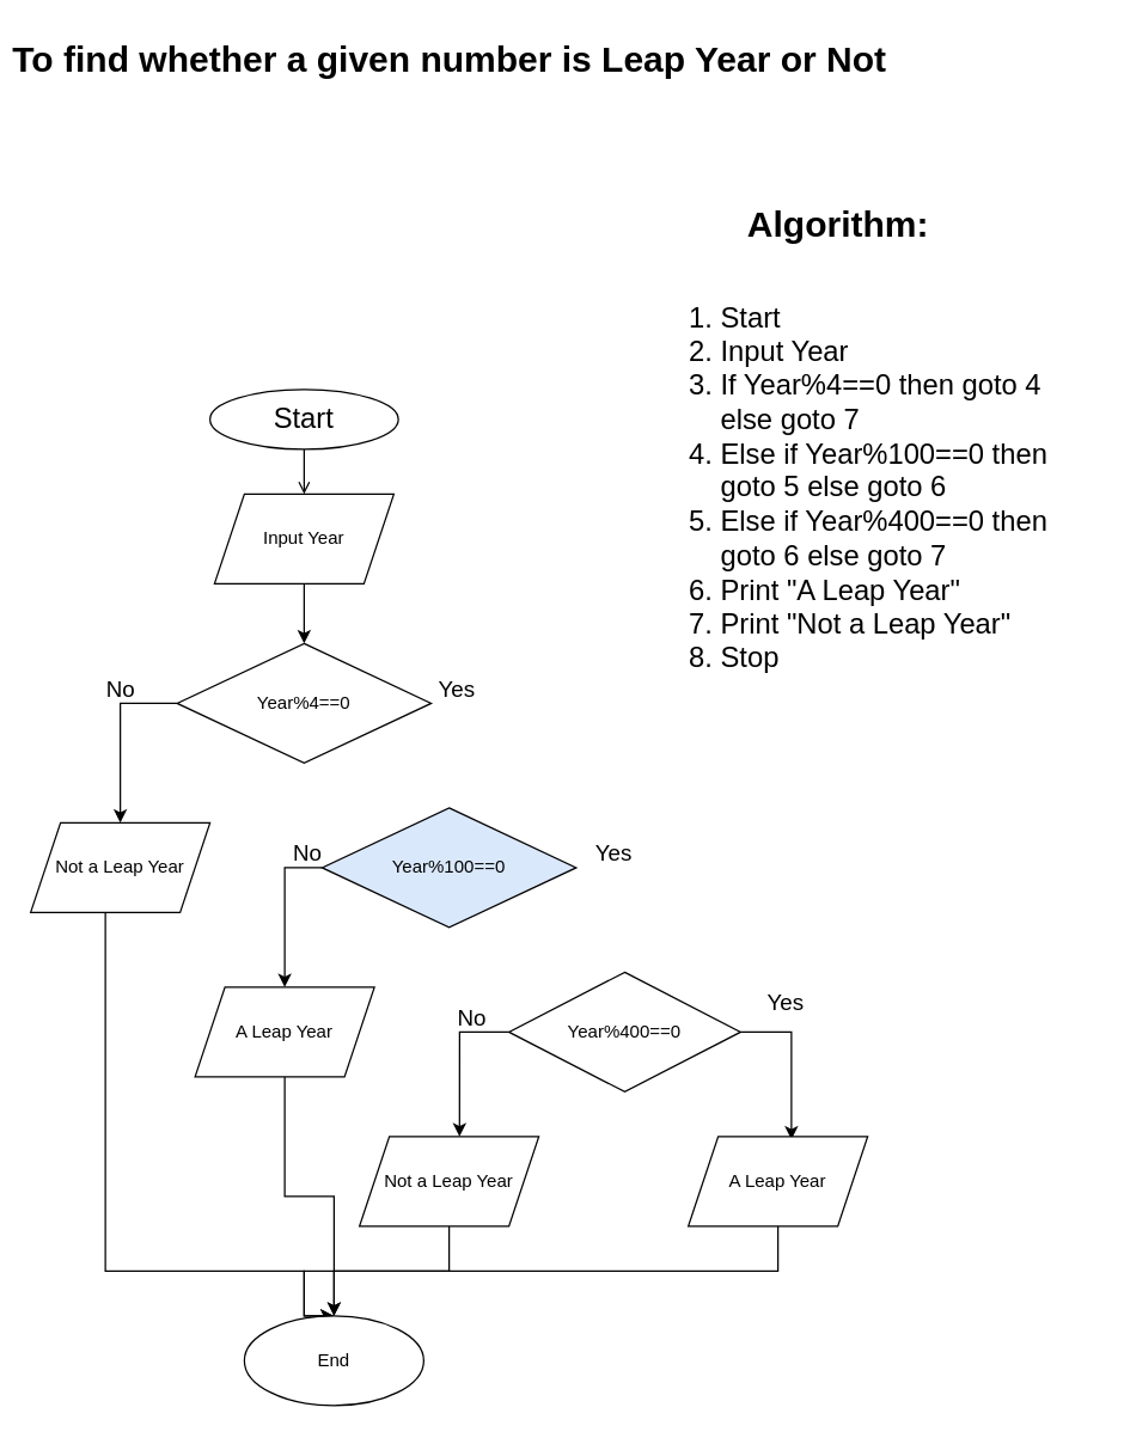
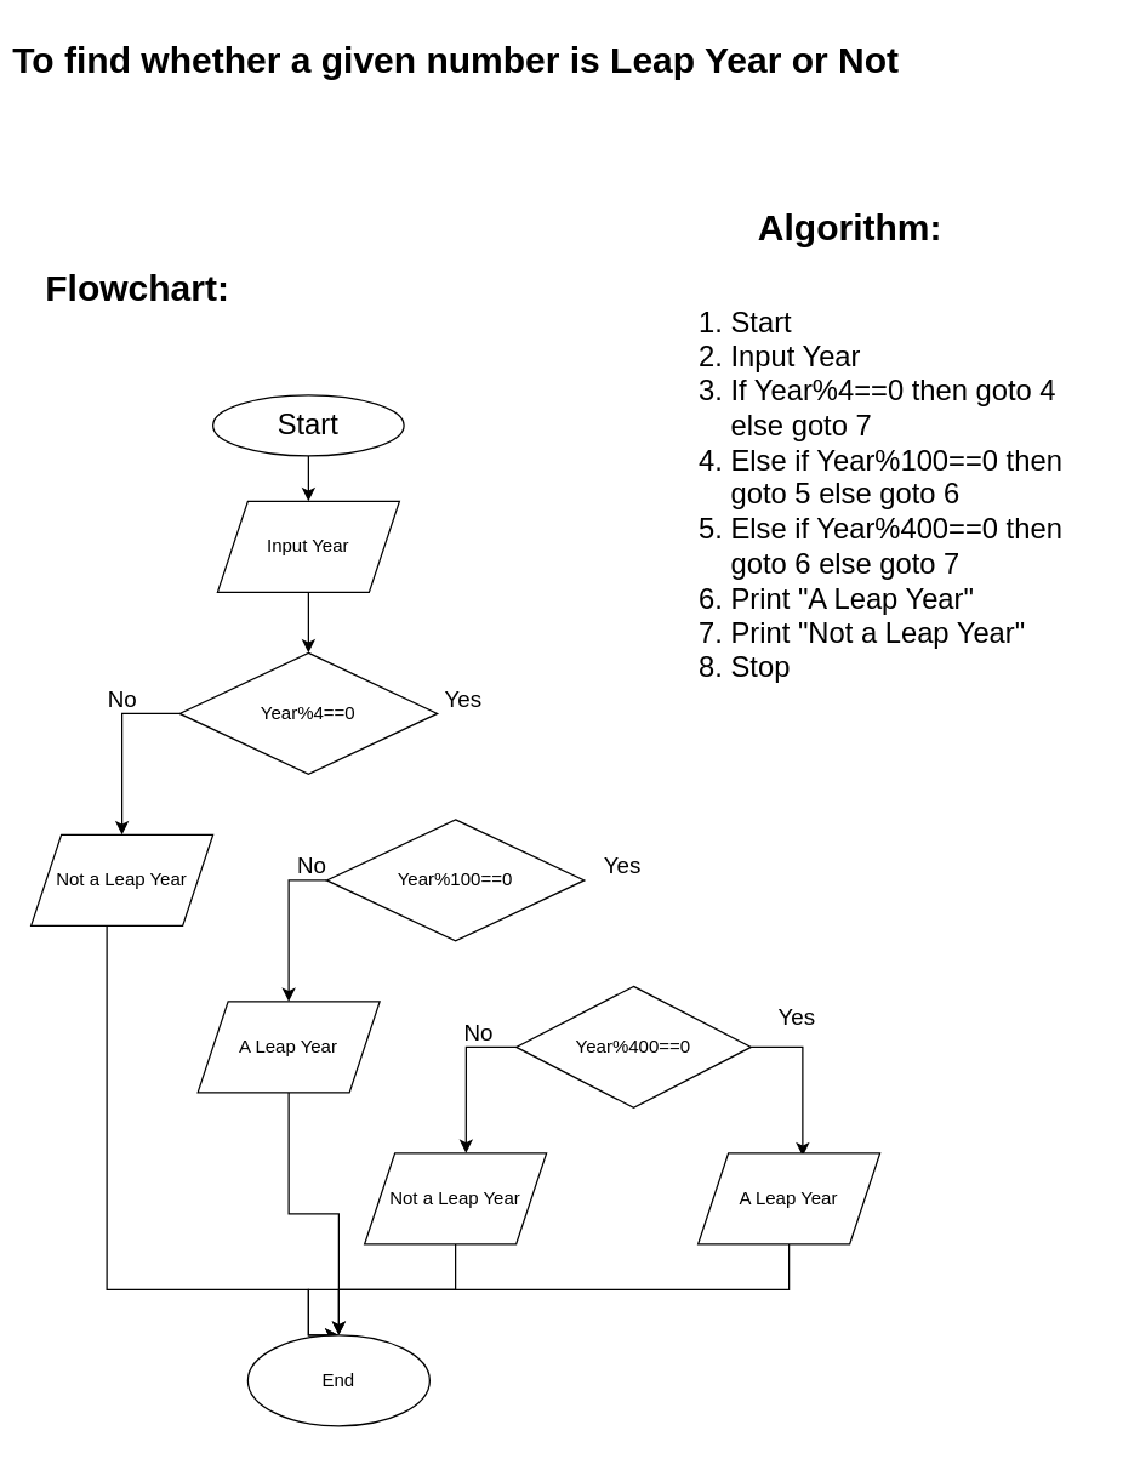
+ <mxCell id="5" value="Flowchart:" style="text;strokeColor=none;fillColor=none;html=1;fontSize=24;fontStyle=1;verticalAlign=middle;align=center;" parent="1" vertex="1"><mxGeometry x="40" y="170" width="100" height="40" as="geometry" /></mxCell>
- <mxCell id="2" value="" style="edgeStyle=orthogonalEdgeStyle;rounded=0;orthogonalLoop=1;jettySize=auto;html=1;endArrow=open;" edge="1" parent="1" source="3" target="9"><mxGeometry relative="1" as="geometry" /></mxCell>
+ <mxCell id="2" value="" style="edgeStyle=orthogonalEdgeStyle;rounded=0;orthogonalLoop=1;jettySize=auto;html=1;" edge="1" parent="1" source="3" target="9"><mxGeometry relative="1" as="geometry" /></mxCell>
- <mxCell id="15" value="Year%100==0" style="rhombus;whiteSpace=wrap;html=1;fillColor=#dae8fc;" vertex="1" parent="1"><mxGeometry x="215" y="540" width="170" height="80" as="geometry" /></mxCell>
+ <mxCell id="15" value="Year%100==0" style="rhombus;whiteSpace=wrap;html=1;" vertex="1" parent="1"><mxGeometry x="215" y="540" width="170" height="80" as="geometry" /></mxCell>
